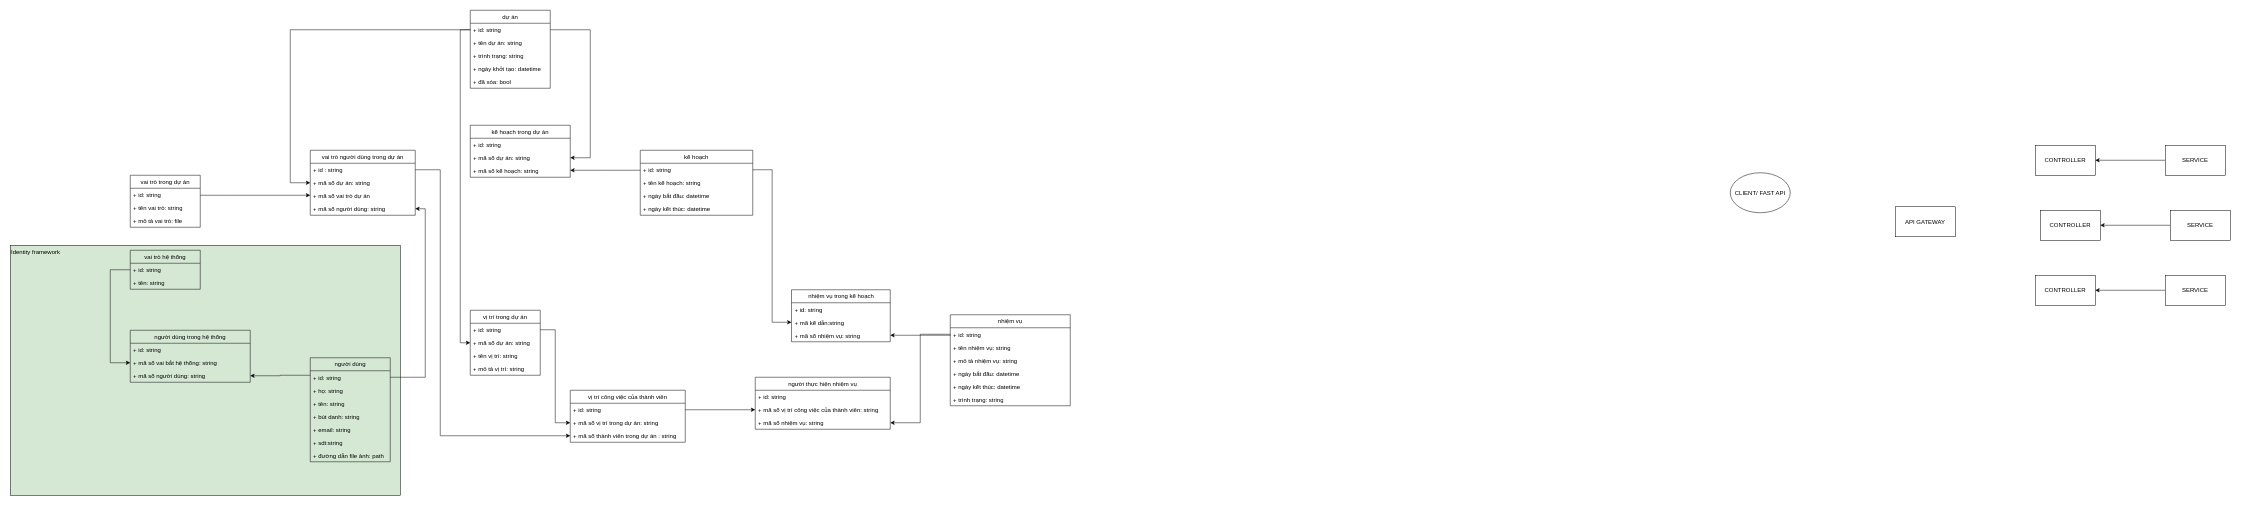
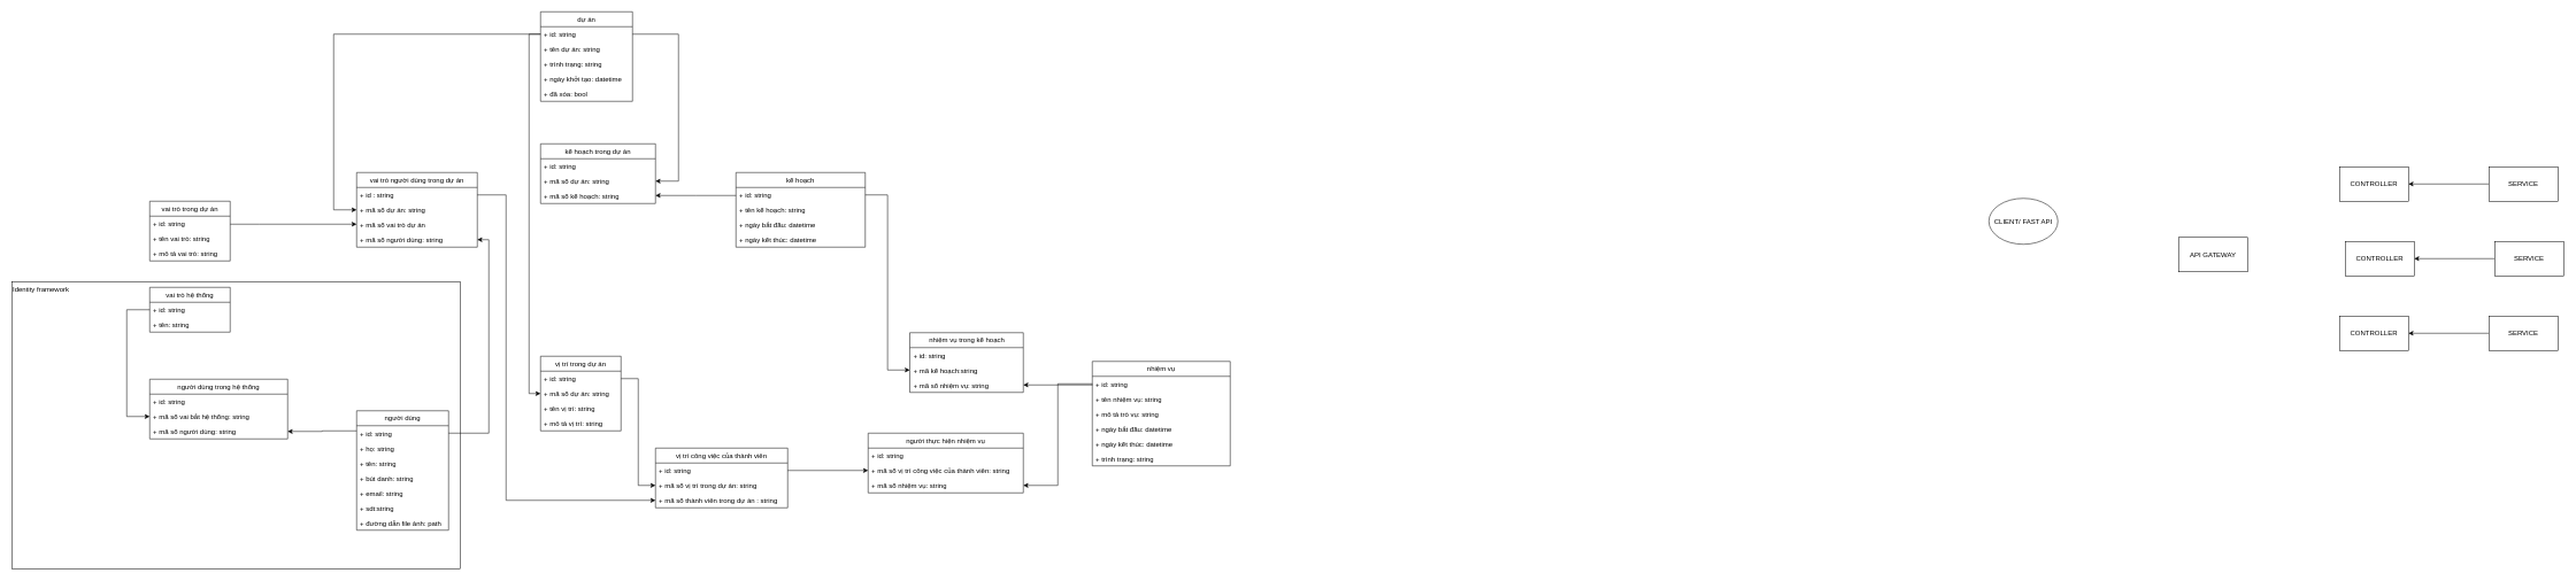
- <mxCell id="44" value="+ mô tả vai trò: file" style="text;strokeColor=none;fillColor=none;align=left;verticalAlign=top;spacingLeft=4;spacingRight=4;overflow=hidden;rotatable=0;points=[[0,0.5],[1,0.5]];portConstraint=eastwest;whiteSpace=wrap;html=1;" parent="41" vertex="1"><mxGeometry y="78" width="140" height="26" as="geometry" /></mxCell>
+ <mxCell id="44" value="+ mô tả vai trò: string" style="text;strokeColor=none;fillColor=none;align=left;verticalAlign=top;spacingLeft=4;spacingRight=4;overflow=hidden;rotatable=0;points=[[0,0.5],[1,0.5]];portConstraint=eastwest;whiteSpace=wrap;html=1;" parent="41" vertex="1"><mxGeometry y="78" width="140" height="26" as="geometry" /></mxCell>
- <mxCell id="20" value="+ mã kế dẫn:string" style="text;strokeColor=none;fillColor=none;align=left;verticalAlign=top;spacingLeft=4;spacingRight=4;overflow=hidden;rotatable=0;points=[[0,0.5],[1,0.5]];portConstraint=eastwest;whiteSpace=wrap;html=1;" parent="18" vertex="1"><mxGeometry y="52" width="197.5" height="26" as="geometry" /></mxCell>
+ <mxCell id="20" value="+ mã kế hoạch:string" style="text;strokeColor=none;fillColor=none;align=left;verticalAlign=top;spacingLeft=4;spacingRight=4;overflow=hidden;rotatable=0;points=[[0,0.5],[1,0.5]];portConstraint=eastwest;whiteSpace=wrap;html=1;" parent="18" vertex="1"><mxGeometry y="52" width="197.5" height="26" as="geometry" /></mxCell>
- <mxCell id="6" value="+ mô tả nhiệm vụ: string" style="text;strokeColor=none;fillColor=none;align=left;verticalAlign=top;spacingLeft=4;spacingRight=4;overflow=hidden;rotatable=0;points=[[0,0.5],[1,0.5]];portConstraint=eastwest;whiteSpace=wrap;html=1;" parent="3" vertex="1"><mxGeometry y="78" width="240" height="26" as="geometry" /></mxCell>
+ <mxCell id="6" value="+ mô tả trò vụ: string" style="text;strokeColor=none;fillColor=none;align=left;verticalAlign=top;spacingLeft=4;spacingRight=4;overflow=hidden;rotatable=0;points=[[0,0.5],[1,0.5]];portConstraint=eastwest;whiteSpace=wrap;html=1;" parent="3" vertex="1"><mxGeometry y="78" width="240" height="26" as="geometry" /></mxCell>
- <mxCell id="2" value="Identity framework" style="html=1;whiteSpace=wrap;align=left;verticalAlign=top;fillColor=#d5e8d4;" parent="1" vertex="1"><mxGeometry x="20" y="490" width="780" height="500" as="geometry" /></mxCell>
+ <mxCell id="2" value="Identity framework" style="html=1;whiteSpace=wrap;align=left;verticalAlign=top;" parent="1" vertex="1"><mxGeometry x="20" y="490" width="780" height="500" as="geometry" /></mxCell>
